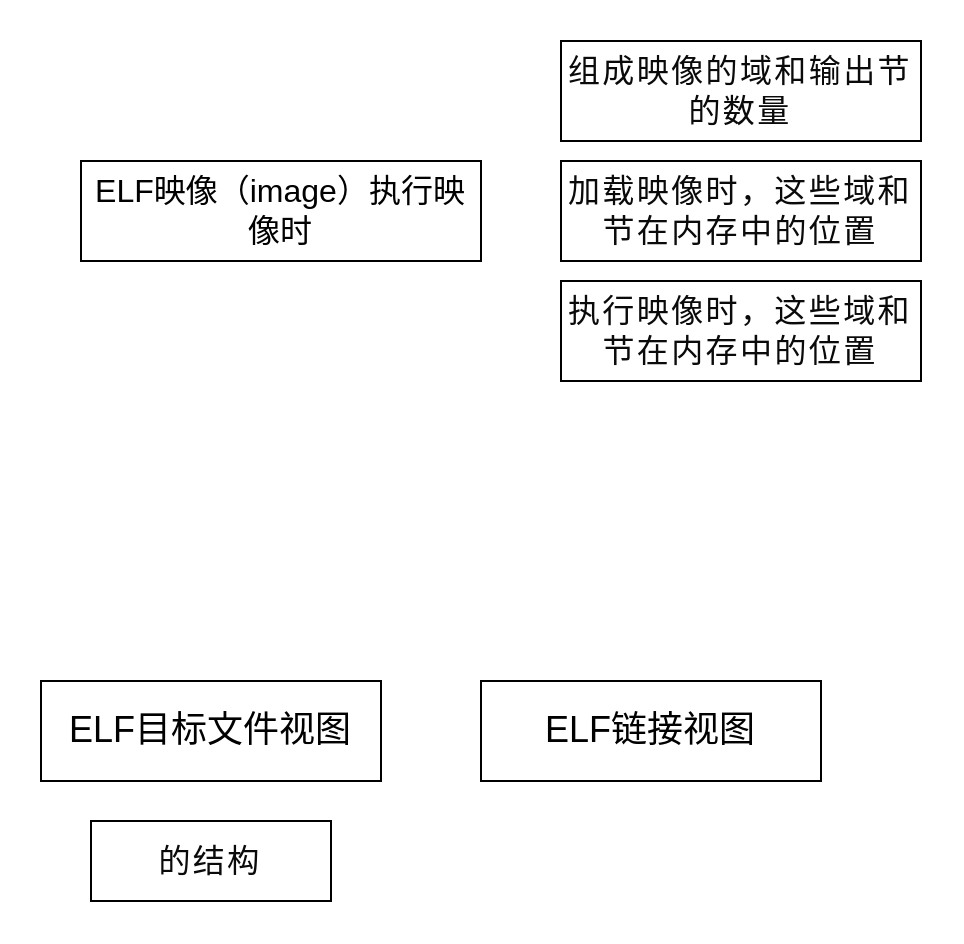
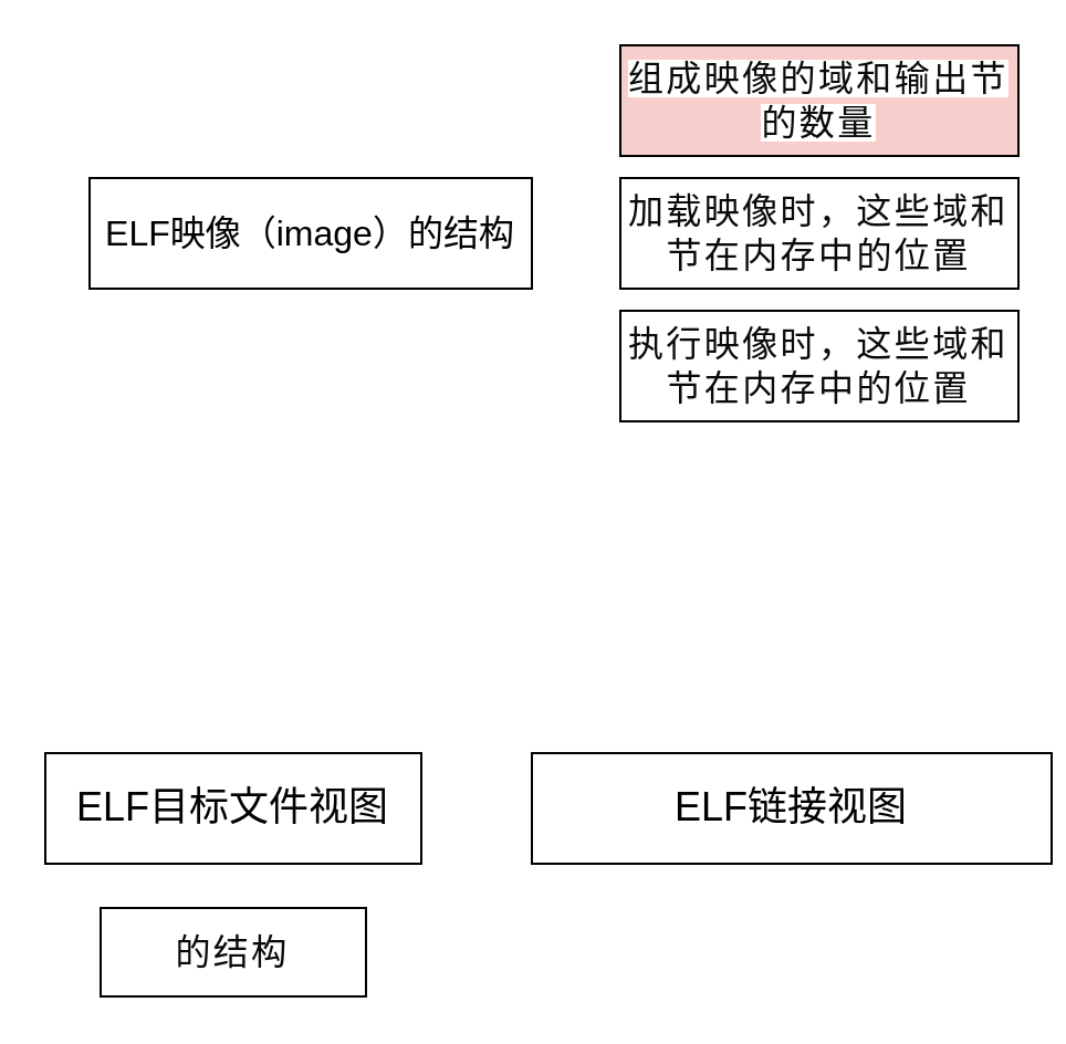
- <mxCell id="5" value="&lt;span style=&quot;color: rgb(10, 10, 10); font-family: Tahoma, Geneva, sans-serif; font-size: 16px; letter-spacing: 1.2px; text-align: left; background-color: rgb(255, 255, 255);&quot;&gt;组成映像的域和输出节的数量&lt;/span&gt;" style="rounded=0;whiteSpace=wrap;html=1;" vertex="1" parent="1"><mxGeometry x="280" y="20" width="180" height="50" as="geometry" /></mxCell>
+ <mxCell id="5" value="&lt;span style=&quot;color: rgb(10, 10, 10); font-family: Tahoma, Geneva, sans-serif; font-size: 16px; letter-spacing: 1.2px; text-align: left; background-color: rgb(255, 255, 255);&quot;&gt;组成映像的域和输出节的数量&lt;/span&gt;" style="rounded=0;whiteSpace=wrap;html=1;fillColor=#f8cecc;" vertex="1" parent="1"><mxGeometry x="280" y="20" width="180" height="50" as="geometry" /></mxCell>
- <mxCell id="2" value="&lt;font style=&quot;font-size: 16px;&quot;&gt;ELF映像（image）执行映像时&lt;/font&gt;" style="rounded=0;whiteSpace=wrap;html=1;" vertex="1" parent="1"><mxGeometry x="40" y="80" width="200" height="50" as="geometry" /></mxCell>
+ <mxCell id="2" value="&lt;font style=&quot;font-size: 16px;&quot;&gt;ELF映像（image）的结构&lt;/font&gt;" style="rounded=0;whiteSpace=wrap;html=1;" vertex="1" parent="1"><mxGeometry x="40" y="80" width="200" height="50" as="geometry" /></mxCell>
- <mxCell id="8" value="&lt;font style=&quot;font-size: 18px;&quot;&gt;ELF链接视图&lt;/font&gt;" style="rounded=0;whiteSpace=wrap;html=1;" vertex="1" parent="1"><mxGeometry x="240" y="340" width="170" height="50" as="geometry" /></mxCell>
+ <mxCell id="8" value="&lt;font style=&quot;font-size: 18px;&quot;&gt;ELF链接视图&lt;/font&gt;" style="rounded=0;whiteSpace=wrap;html=1;" vertex="1" parent="1"><mxGeometry x="240" y="340" width="235" height="50" as="geometry" /></mxCell>
